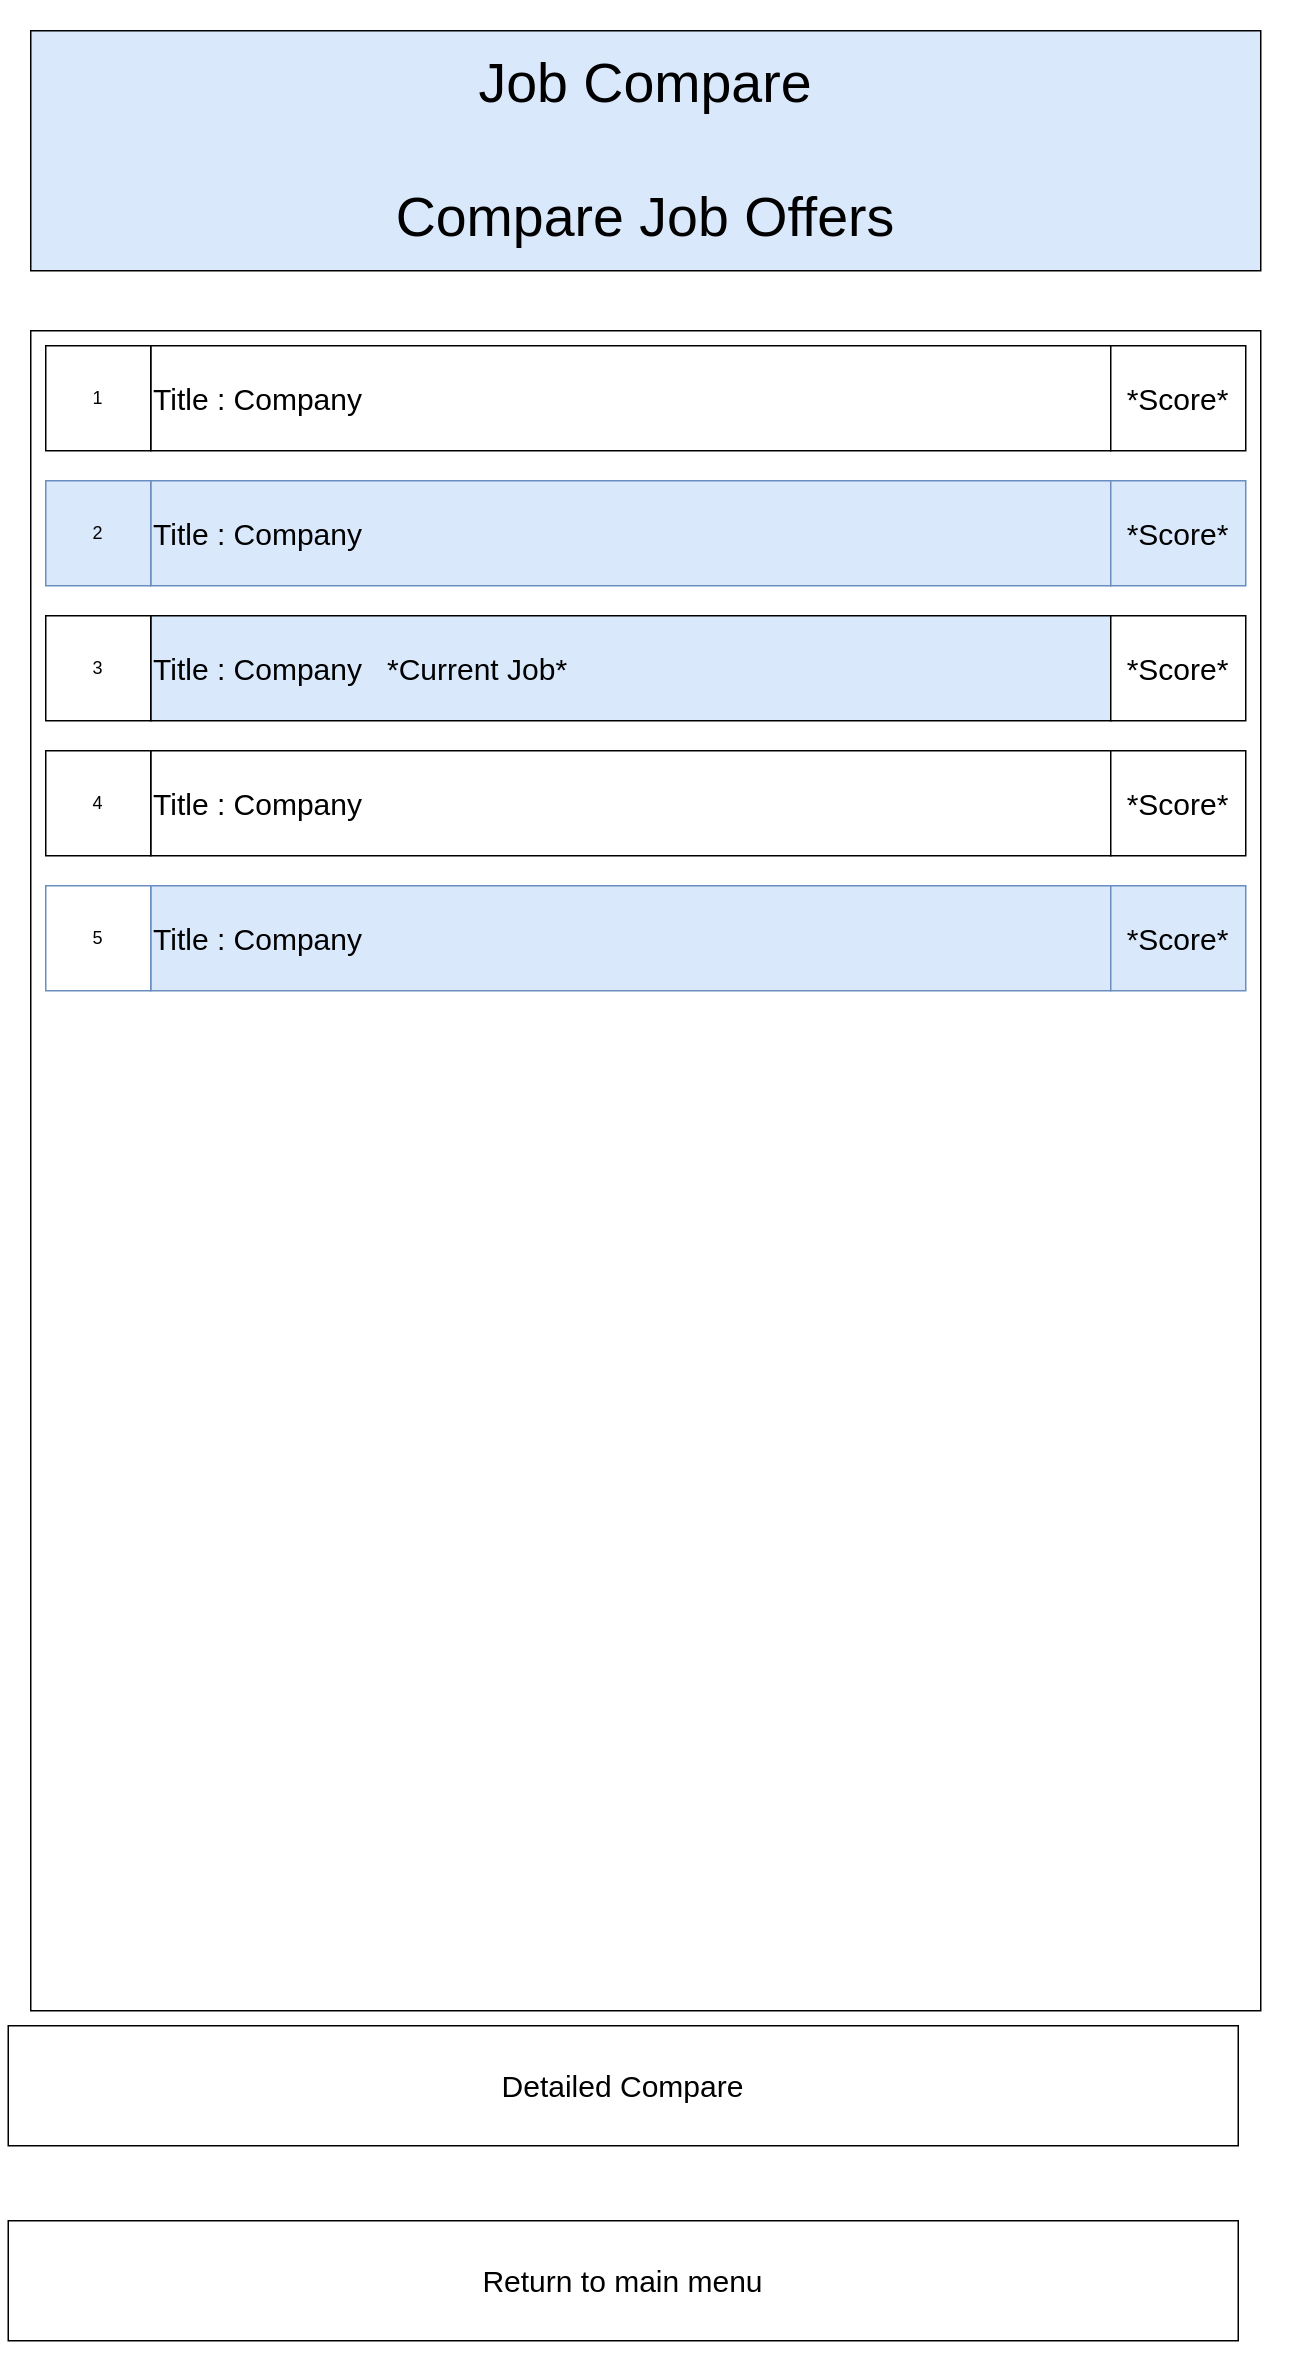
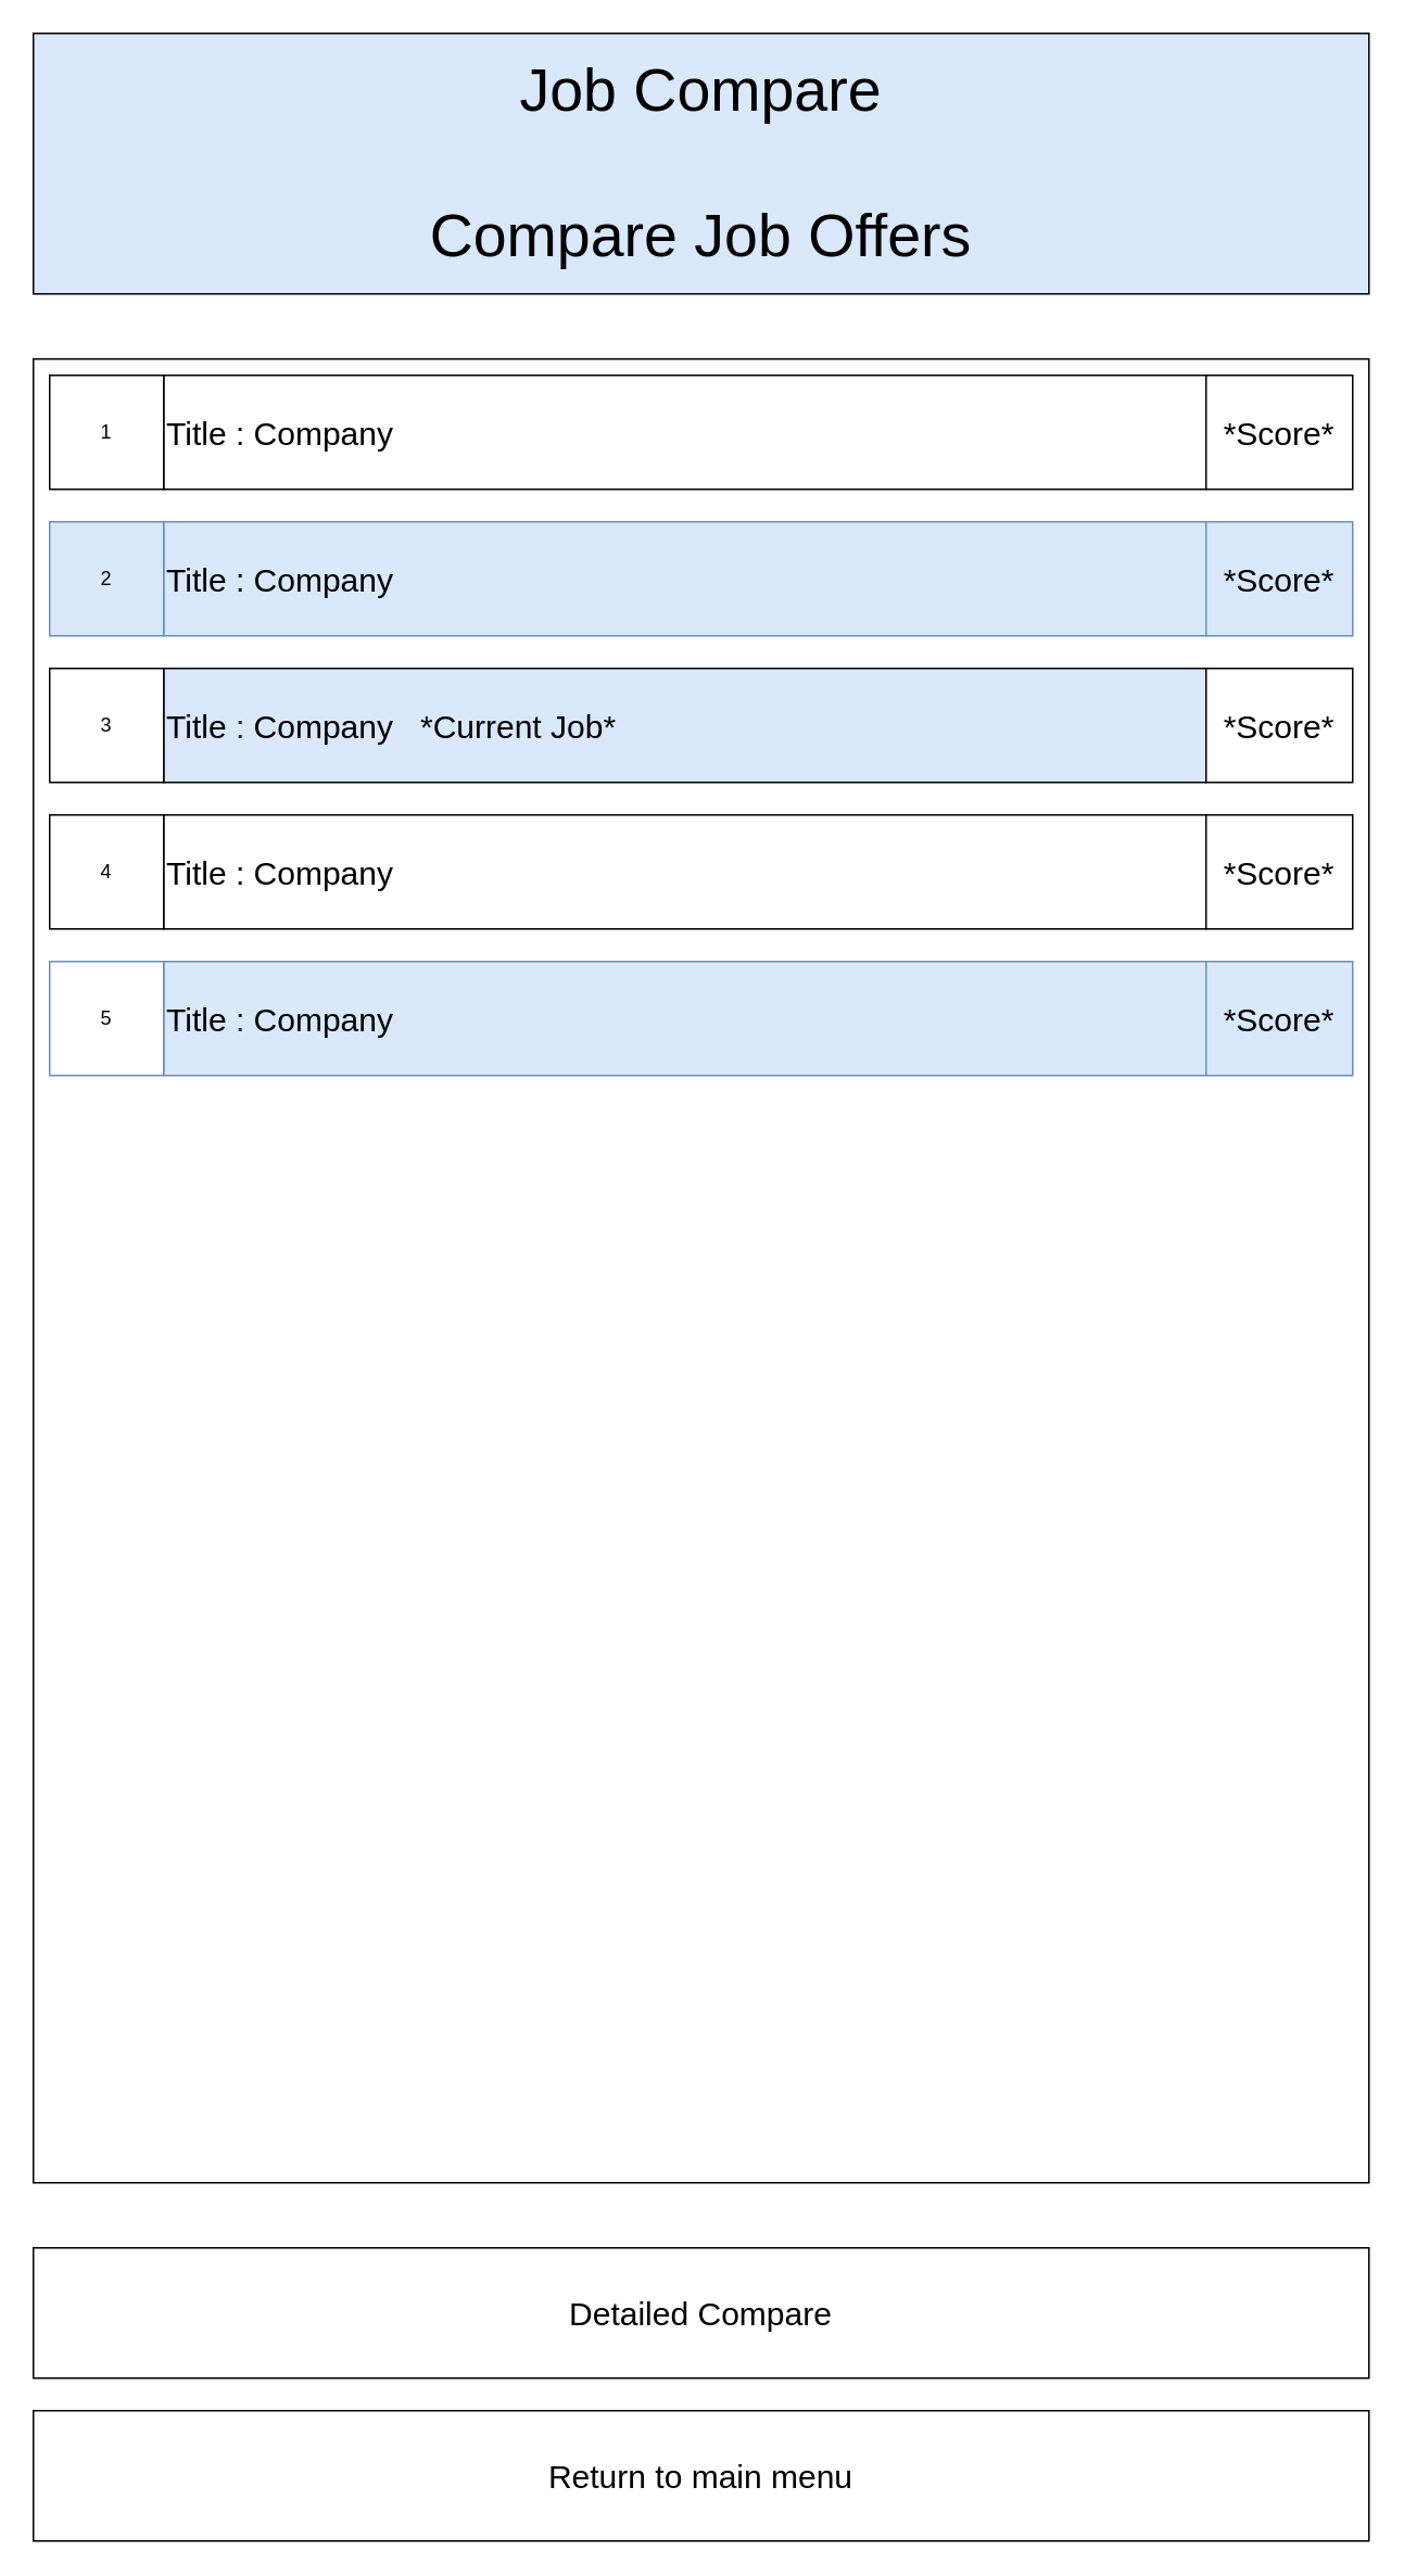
- <mxCell id="19" value="&lt;font style=&quot;font-size: 20px&quot;&gt;Detailed Compare&lt;/font&gt;" style="rounded=0;whiteSpace=wrap;html=1;fillColor=#ffffff;" vertex="1" parent="1"><mxGeometry x="5" y="1350" width="820" height="80" as="geometry" /></mxCell>
+ <mxCell id="19" value="&lt;font style=&quot;font-size: 20px&quot;&gt;Detailed Compare&lt;/font&gt;" style="rounded=0;whiteSpace=wrap;html=1;fillColor=#ffffff;" vertex="1" parent="1"><mxGeometry x="20" y="1380" width="820" height="80" as="geometry" /></mxCell>
- <mxCell id="20" value="&lt;font style=&quot;font-size: 20px&quot;&gt;Return to main menu&lt;/font&gt;" style="rounded=0;whiteSpace=wrap;html=1;fillColor=#ffffff;" vertex="1" parent="1"><mxGeometry x="5" y="1480" width="820" height="80" as="geometry" /></mxCell>
+ <mxCell id="20" value="&lt;font style=&quot;font-size: 20px&quot;&gt;Return to main menu&lt;/font&gt;" style="rounded=0;whiteSpace=wrap;html=1;fillColor=#ffffff;" vertex="1" parent="1"><mxGeometry x="20" y="1480" width="820" height="80" as="geometry" /></mxCell>
